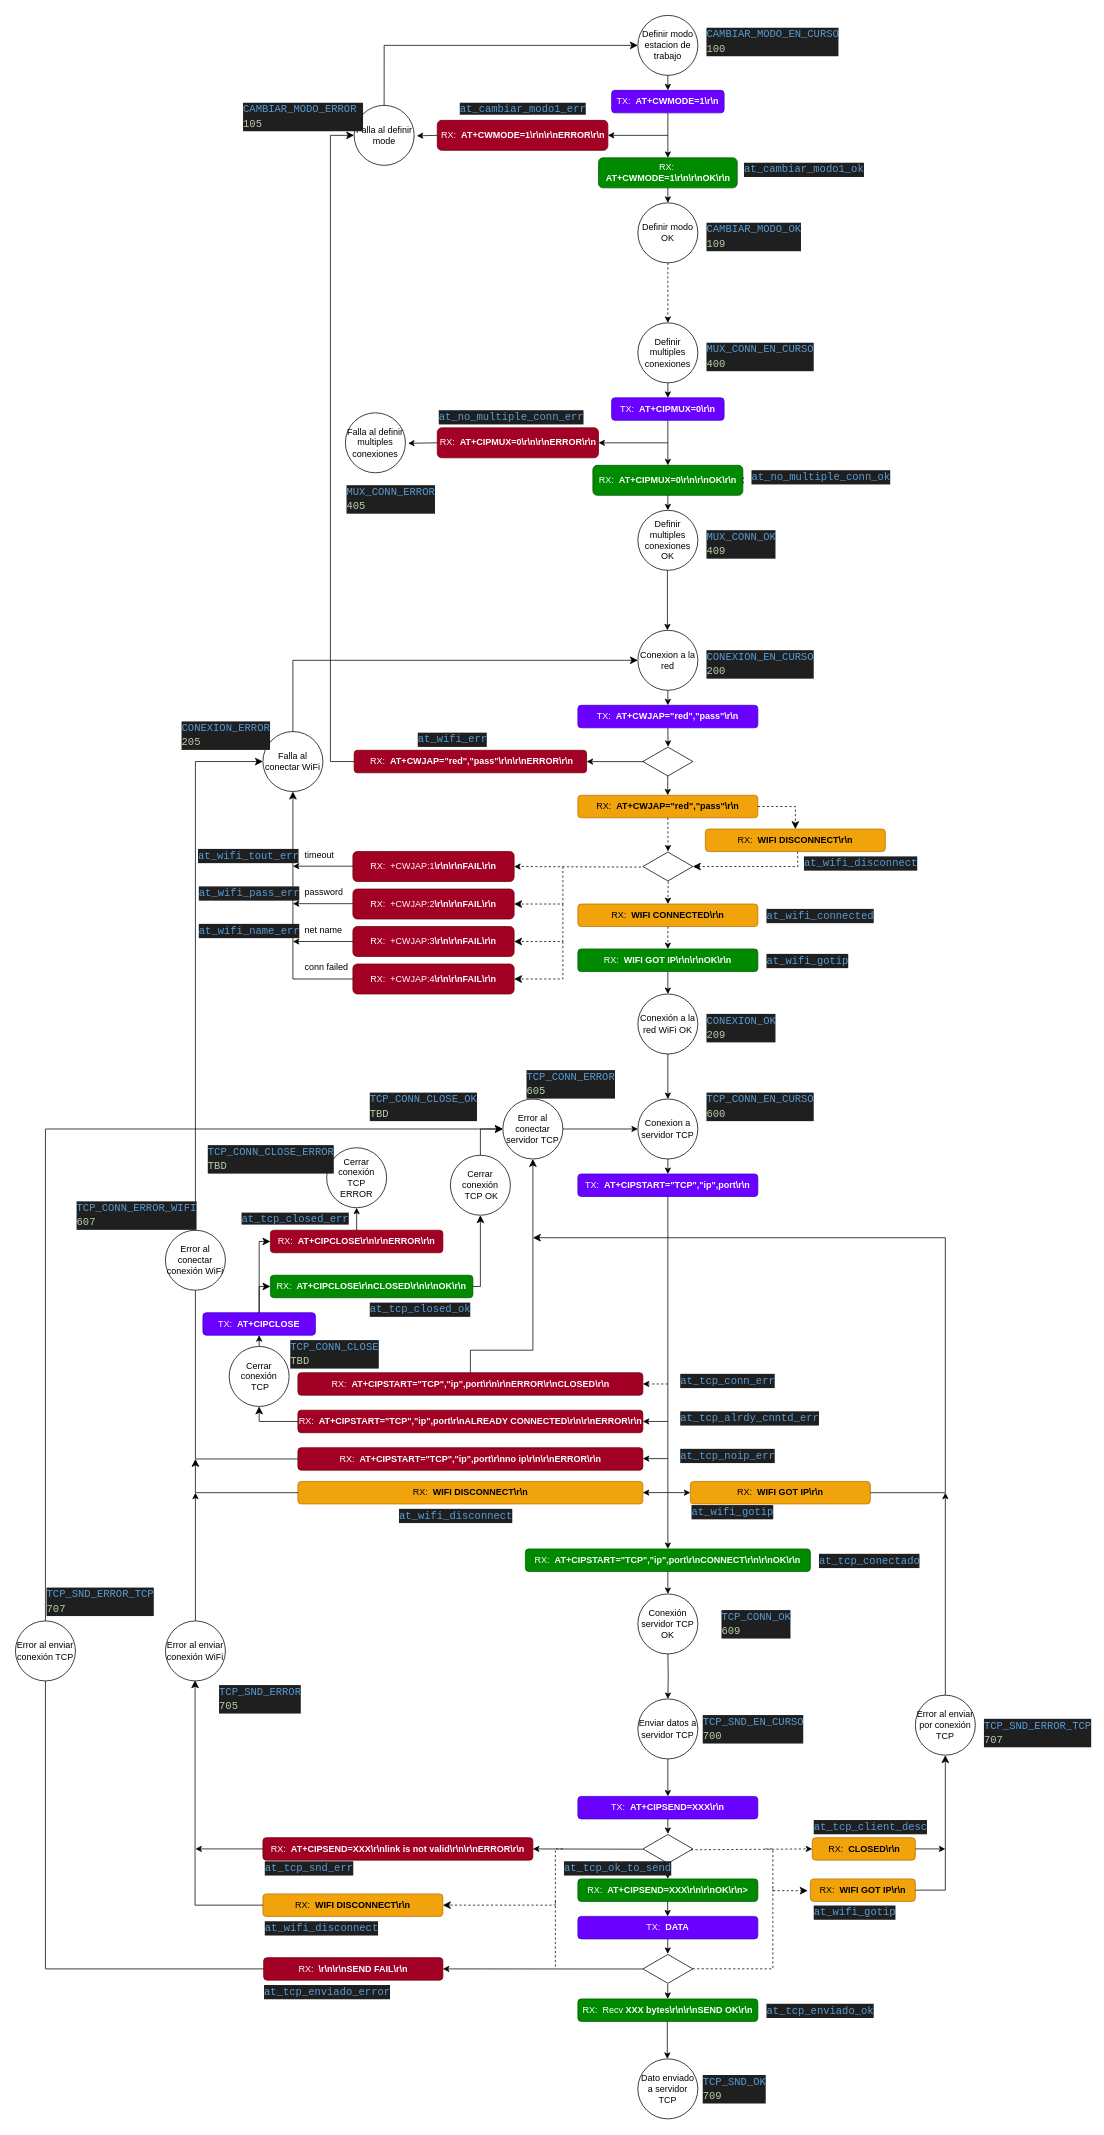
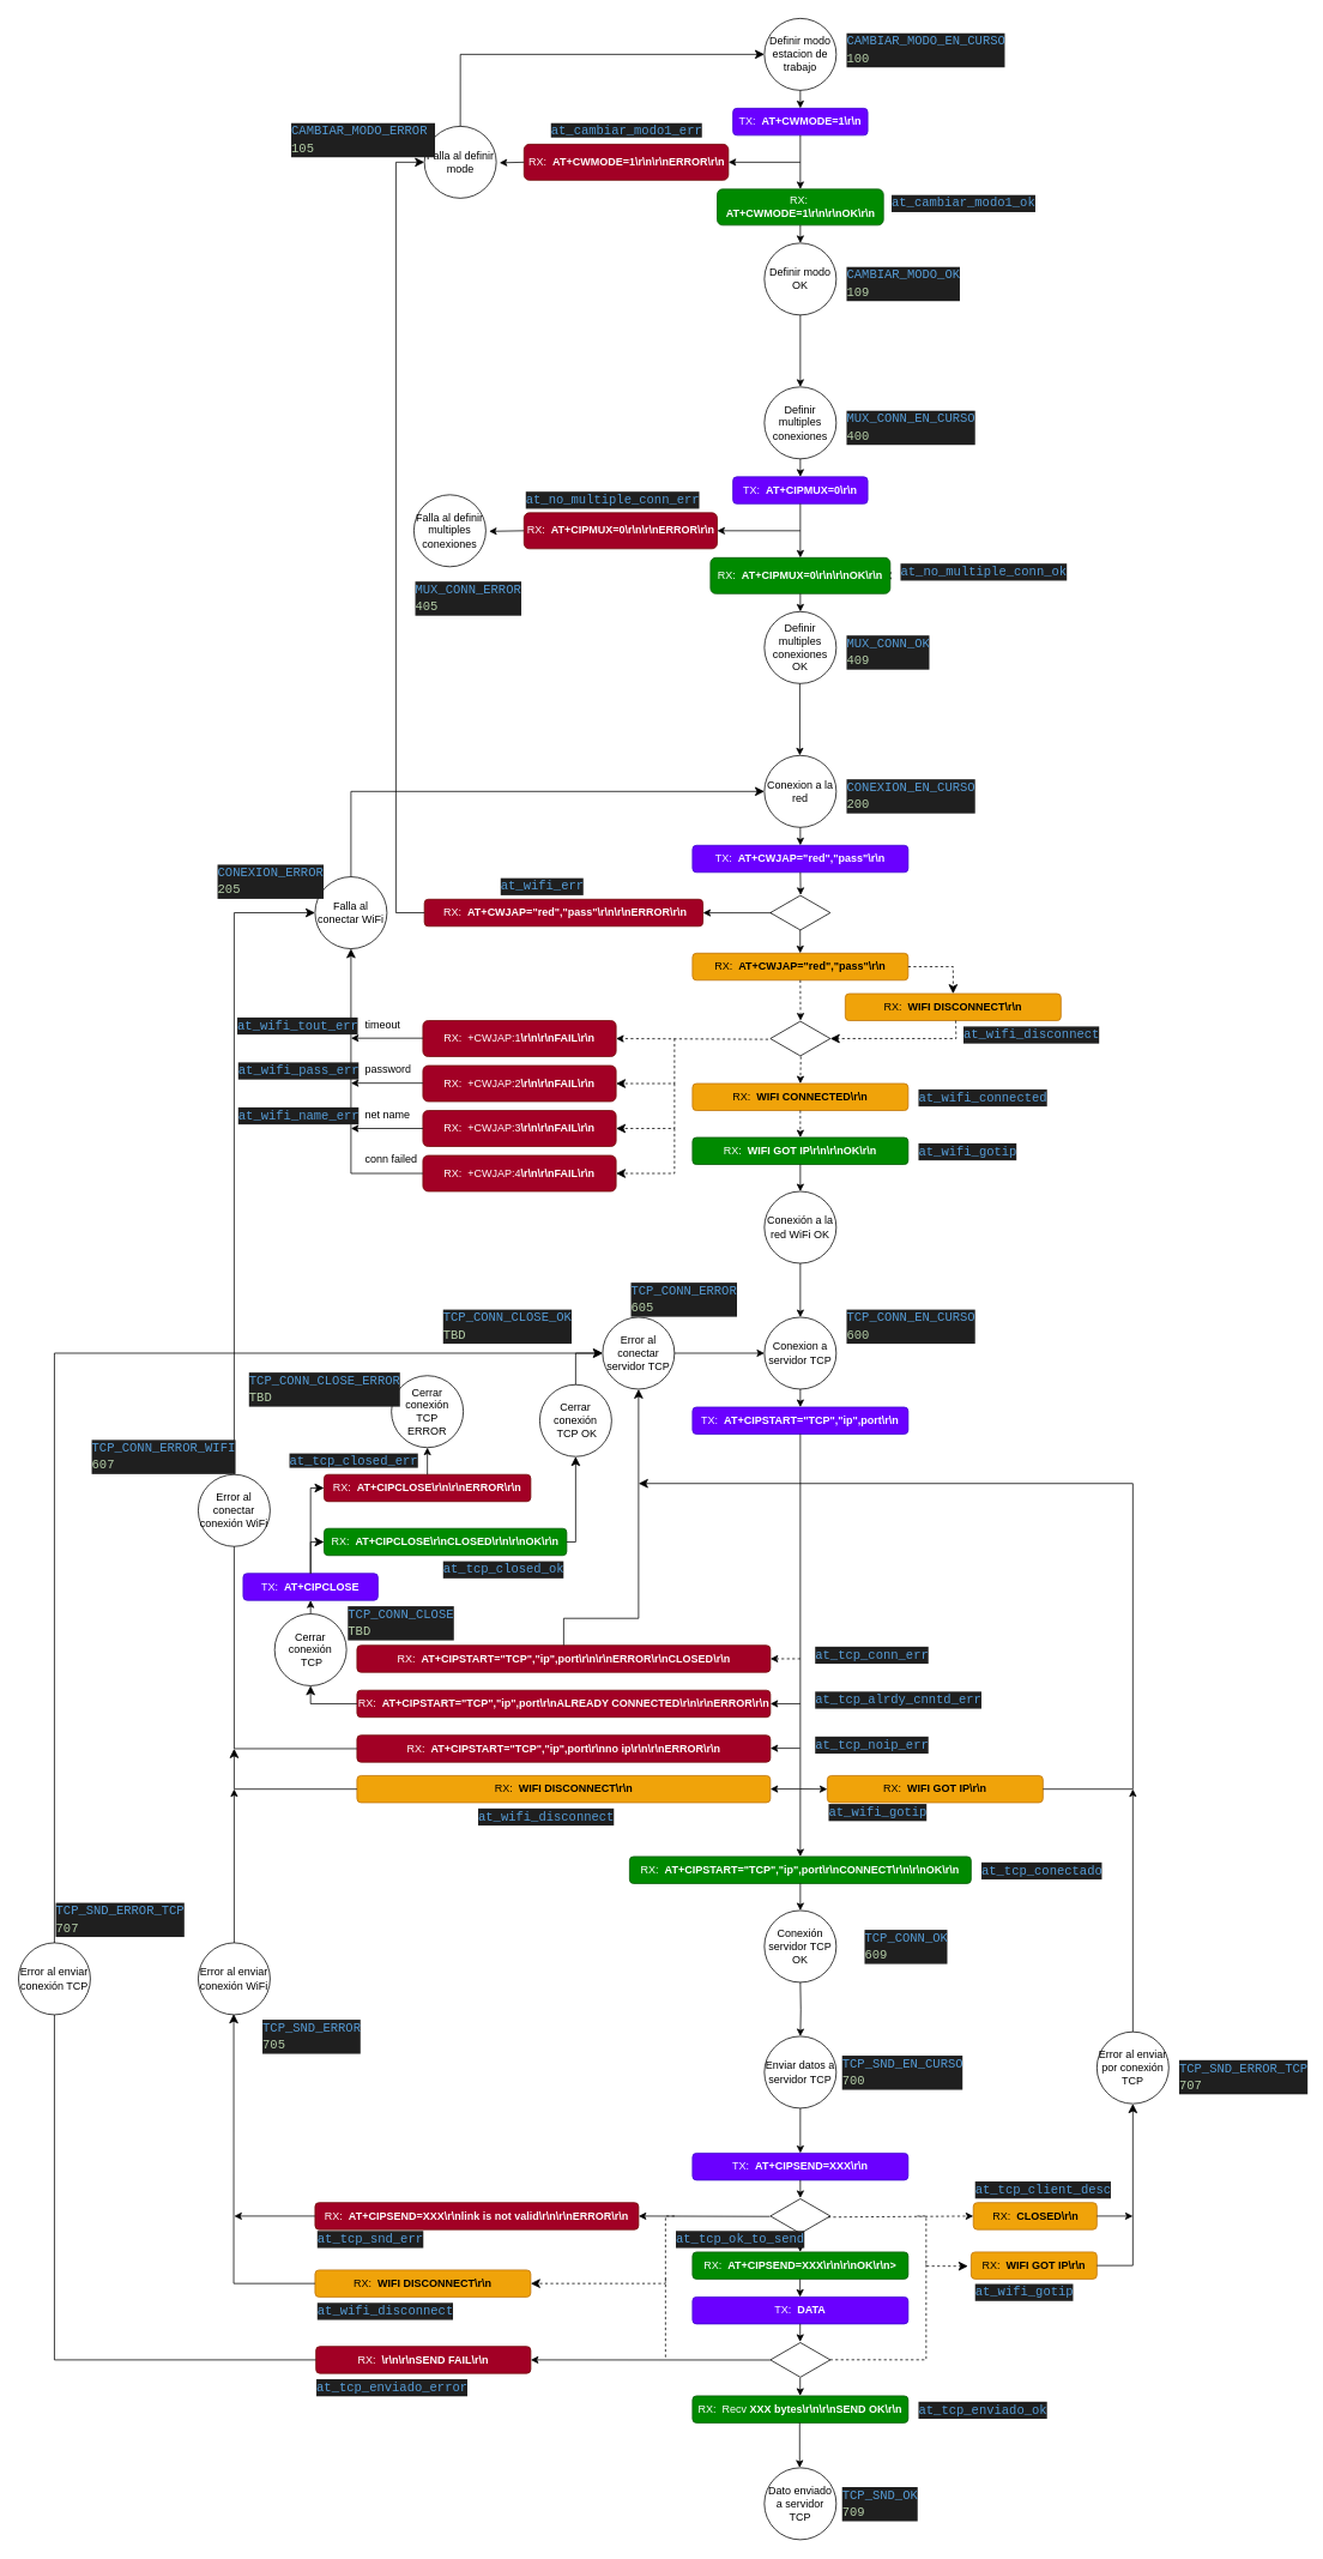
- <mxCell id="79" value="" style="endArrow=classic;html=1;rounded=0;exitX=0.5;exitY=1;exitDx=0;exitDy=0;entryX=0.5;entryY=0;entryDx=0;entryDy=0;dashed=1;" parent="1" source="5" target="14" edge="1"><mxGeometry width="50" height="50" relative="1" as="geometry"><mxPoint x="770" y="430" as="sourcePoint" /><mxPoint x="820" y="380" as="targetPoint" /></mxGeometry></mxCell>
+ <mxCell id="79" value="" style="endArrow=classic;html=1;rounded=0;exitX=0.5;exitY=1;exitDx=0;exitDy=0;entryX=0.5;entryY=0;entryDx=0;entryDy=0;" parent="1" source="5" target="14" edge="1"><mxGeometry width="50" height="50" relative="1" as="geometry"><mxPoint x="770" y="430" as="sourcePoint" /><mxPoint x="820" y="380" as="targetPoint" /></mxGeometry></mxCell>
- <mxCell id="141" value="&lt;div style=&quot;color: #cccccc;background-color: #1f1f1f;font-family: Consolas, 'Courier New', monospace;font-weight: normal;font-size: 14px;line-height: 19px;white-space: pre;&quot;&gt;&lt;div&gt;&lt;span style=&quot;color: #569cd6;&quot;&gt;CONEXION_OK&lt;/span&gt;&lt;/div&gt;&lt;div&gt;&lt;span style=&quot;color: #b5cea8;&quot;&gt;209&lt;/span&gt;&lt;/div&gt;&lt;/div&gt;" style="text;whiteSpace=wrap;html=1;" parent="1" vertex="1"><mxGeometry x="940" y="1345" width="90" height="40" as="geometry" /></mxCell>
